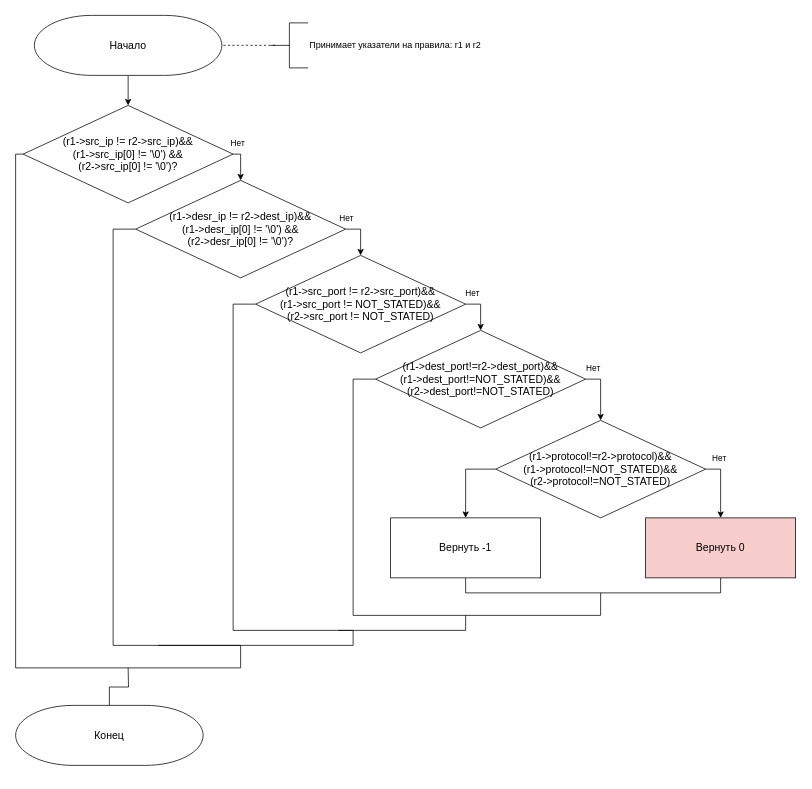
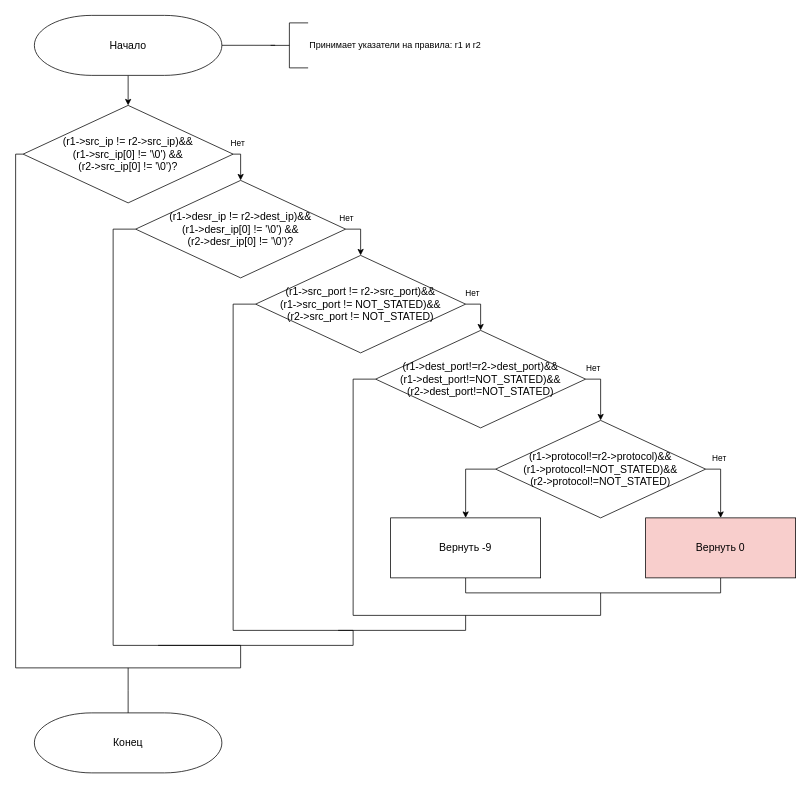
- <mxCell id="11" value="" style="endArrow=none;dashed=1;html=1;strokeWidth=1;startSize=1;endSize=1;exitX=0.12;exitY=0.498;exitDx=0;exitDy=0;exitPerimeter=0;" parent="1" source="12" target="3" edge="1"><mxGeometry width="50" height="50" relative="1" as="geometry"><mxPoint x="290" y="130" as="sourcePoint" /><mxPoint x="195.12" y="130" as="targetPoint" /></mxGeometry></mxCell>
+ <mxCell id="11" value="" style="endArrow=none;dashed=0;html=1;strokeWidth=1;startSize=1;endSize=1;exitX=0.12;exitY=0.498;exitDx=0;exitDy=0;exitPerimeter=0;" parent="1" source="12" target="3" edge="1"><mxGeometry width="50" height="50" relative="1" as="geometry"><mxPoint x="290" y="130" as="sourcePoint" /><mxPoint x="195.12" y="130" as="targetPoint" /></mxGeometry></mxCell>
- <mxCell id="26" value="Вернуть -1" style="rounded=0;whiteSpace=wrap;strokeWidth=1;fontFamily=Helvetica;fontSize=14;fontStyle=0" parent="1" vertex="1"><mxGeometry x="520" y="690" width="200" height="80" as="geometry" /></mxCell>
+ <mxCell id="26" value="Вернуть -9" style="rounded=0;whiteSpace=wrap;strokeWidth=1;fontFamily=Helvetica;fontSize=14;fontStyle=0" parent="1" vertex="1"><mxGeometry x="520" y="690" width="200" height="80" as="geometry" /></mxCell>
- <mxCell id="28" value="Конец" style="strokeWidth=1;shape=mxgraph.flowchart.terminator;whiteSpace=wrap;fontFamily=Helvetica;fontSize=14;fontStyle=0" parent="1" vertex="1"><mxGeometry x="20" y="940" width="250" height="80" as="geometry" /></mxCell>
+ <mxCell id="28" value="Конец" style="strokeWidth=1;shape=mxgraph.flowchart.terminator;whiteSpace=wrap;fontFamily=Helvetica;fontSize=14;fontStyle=0" parent="1" vertex="1"><mxGeometry x="45" y="950" width="250" height="80" as="geometry" /></mxCell>
